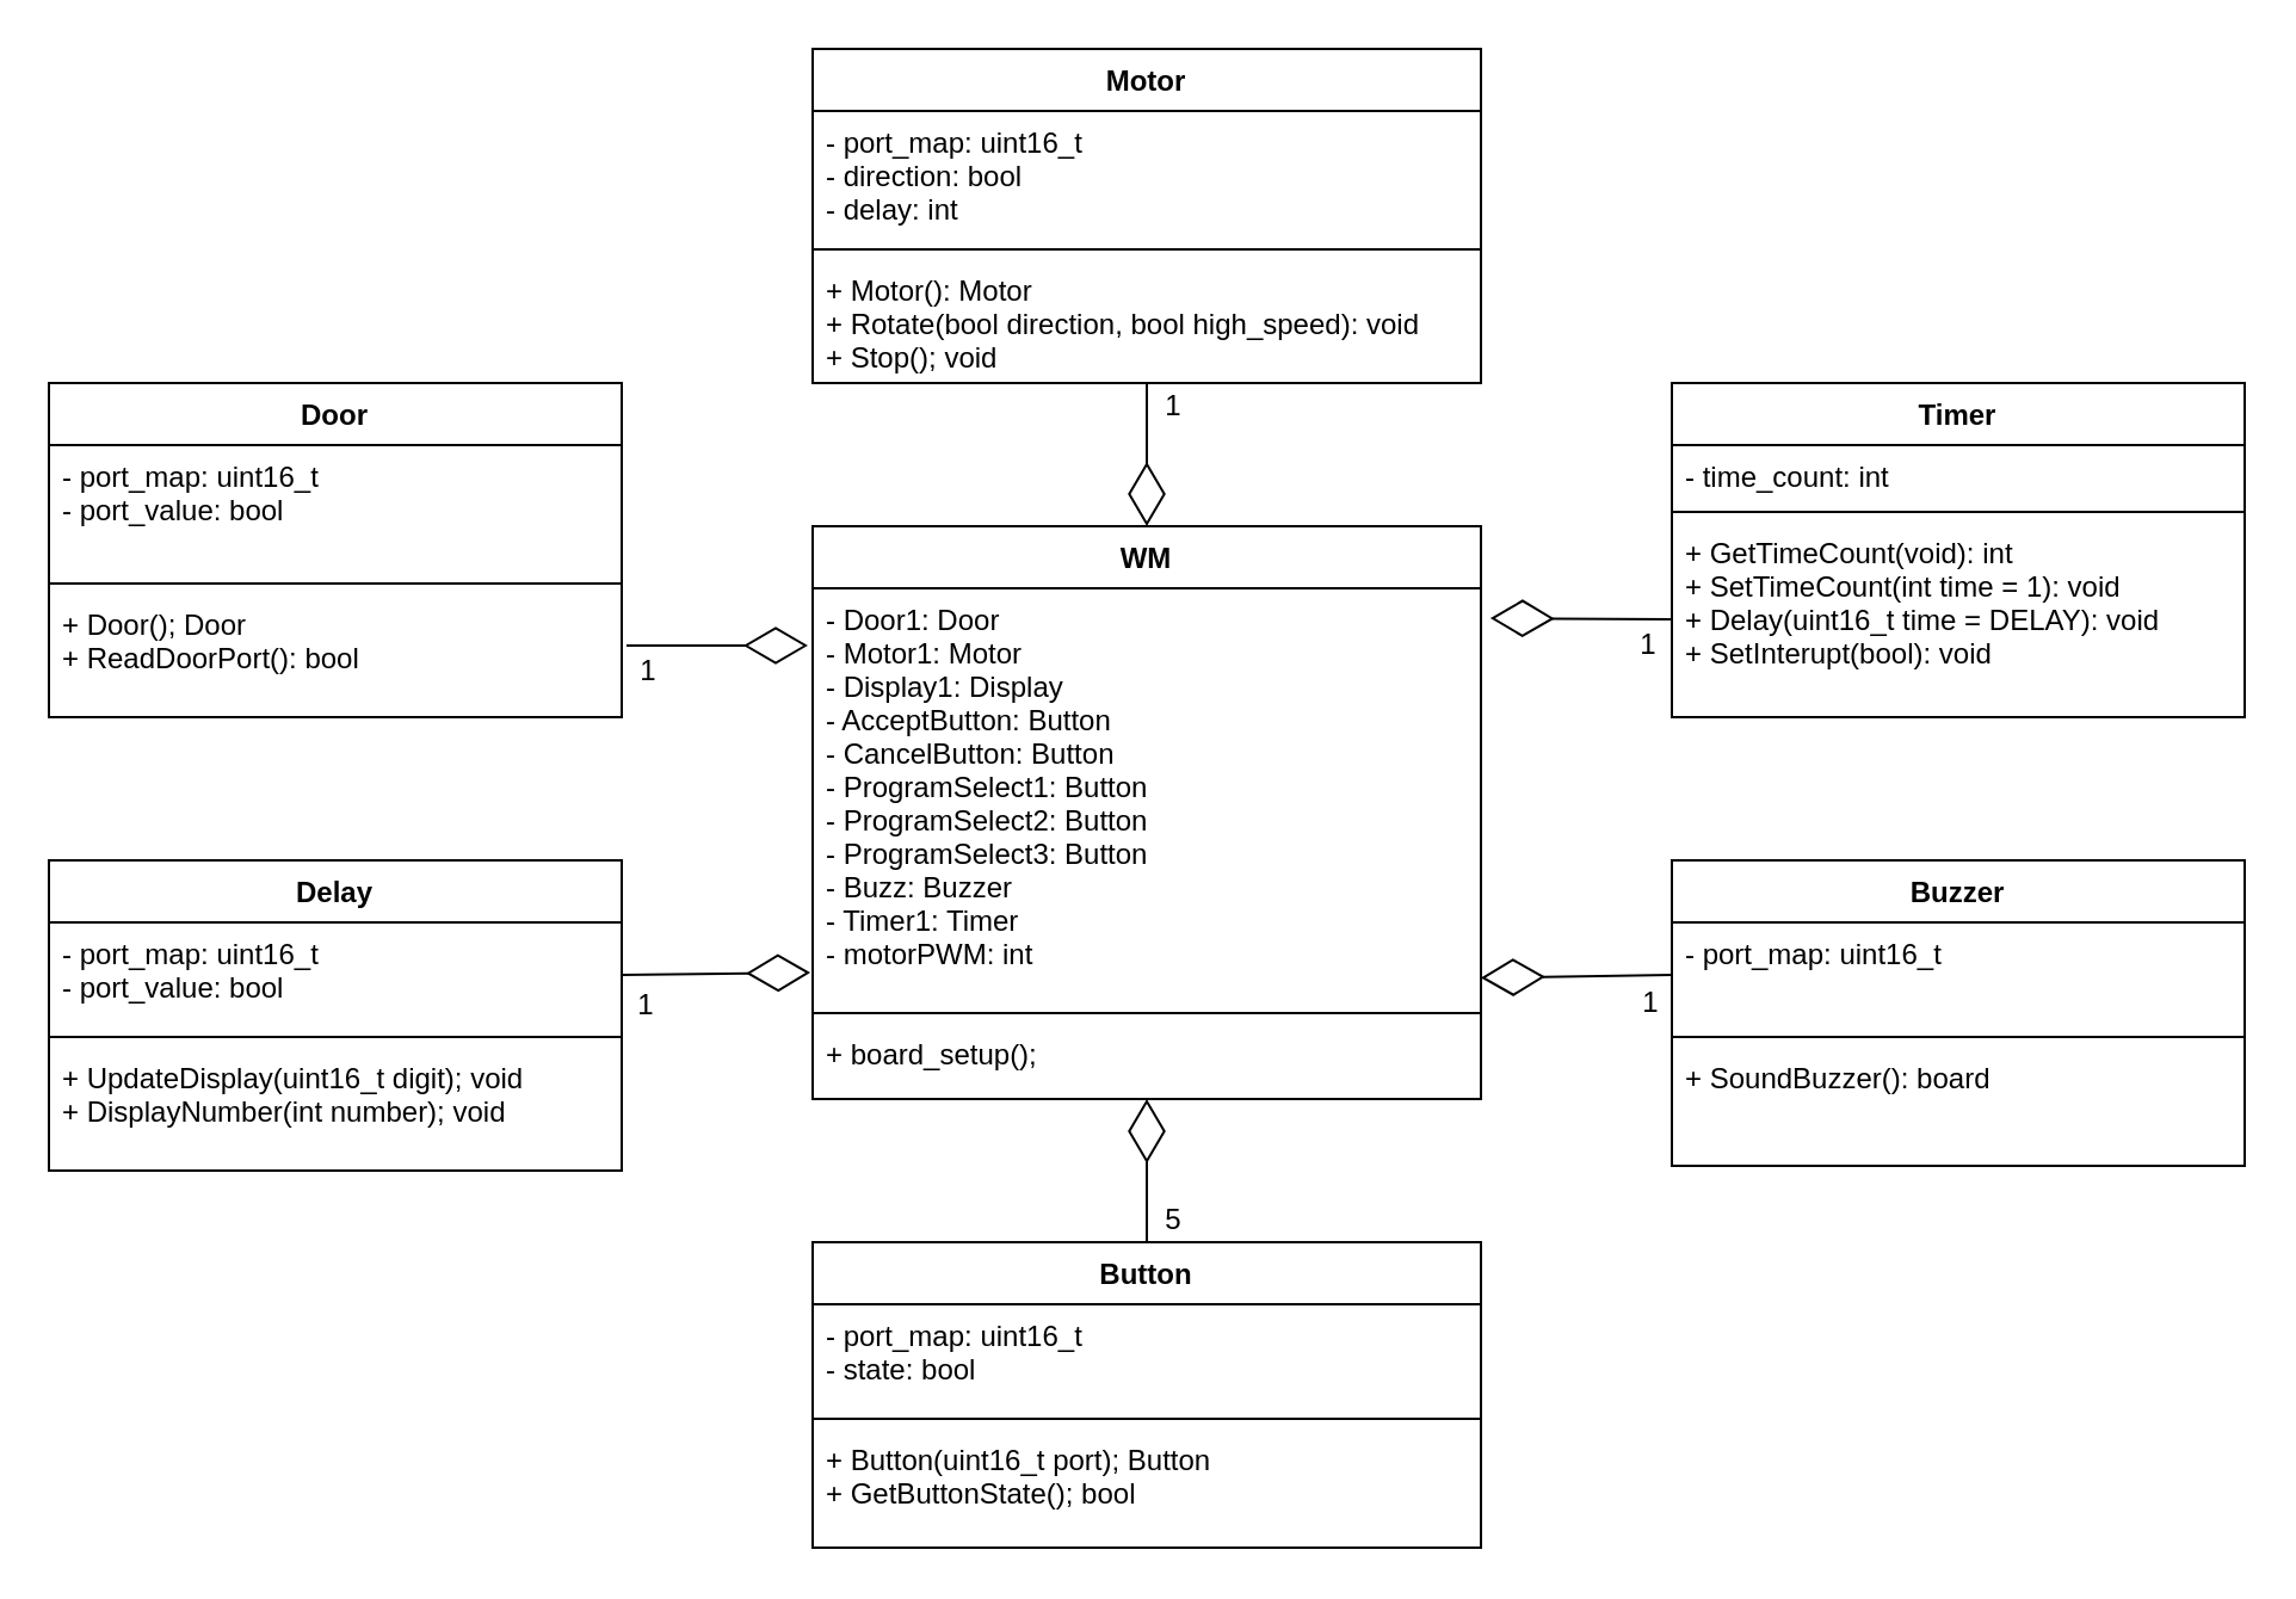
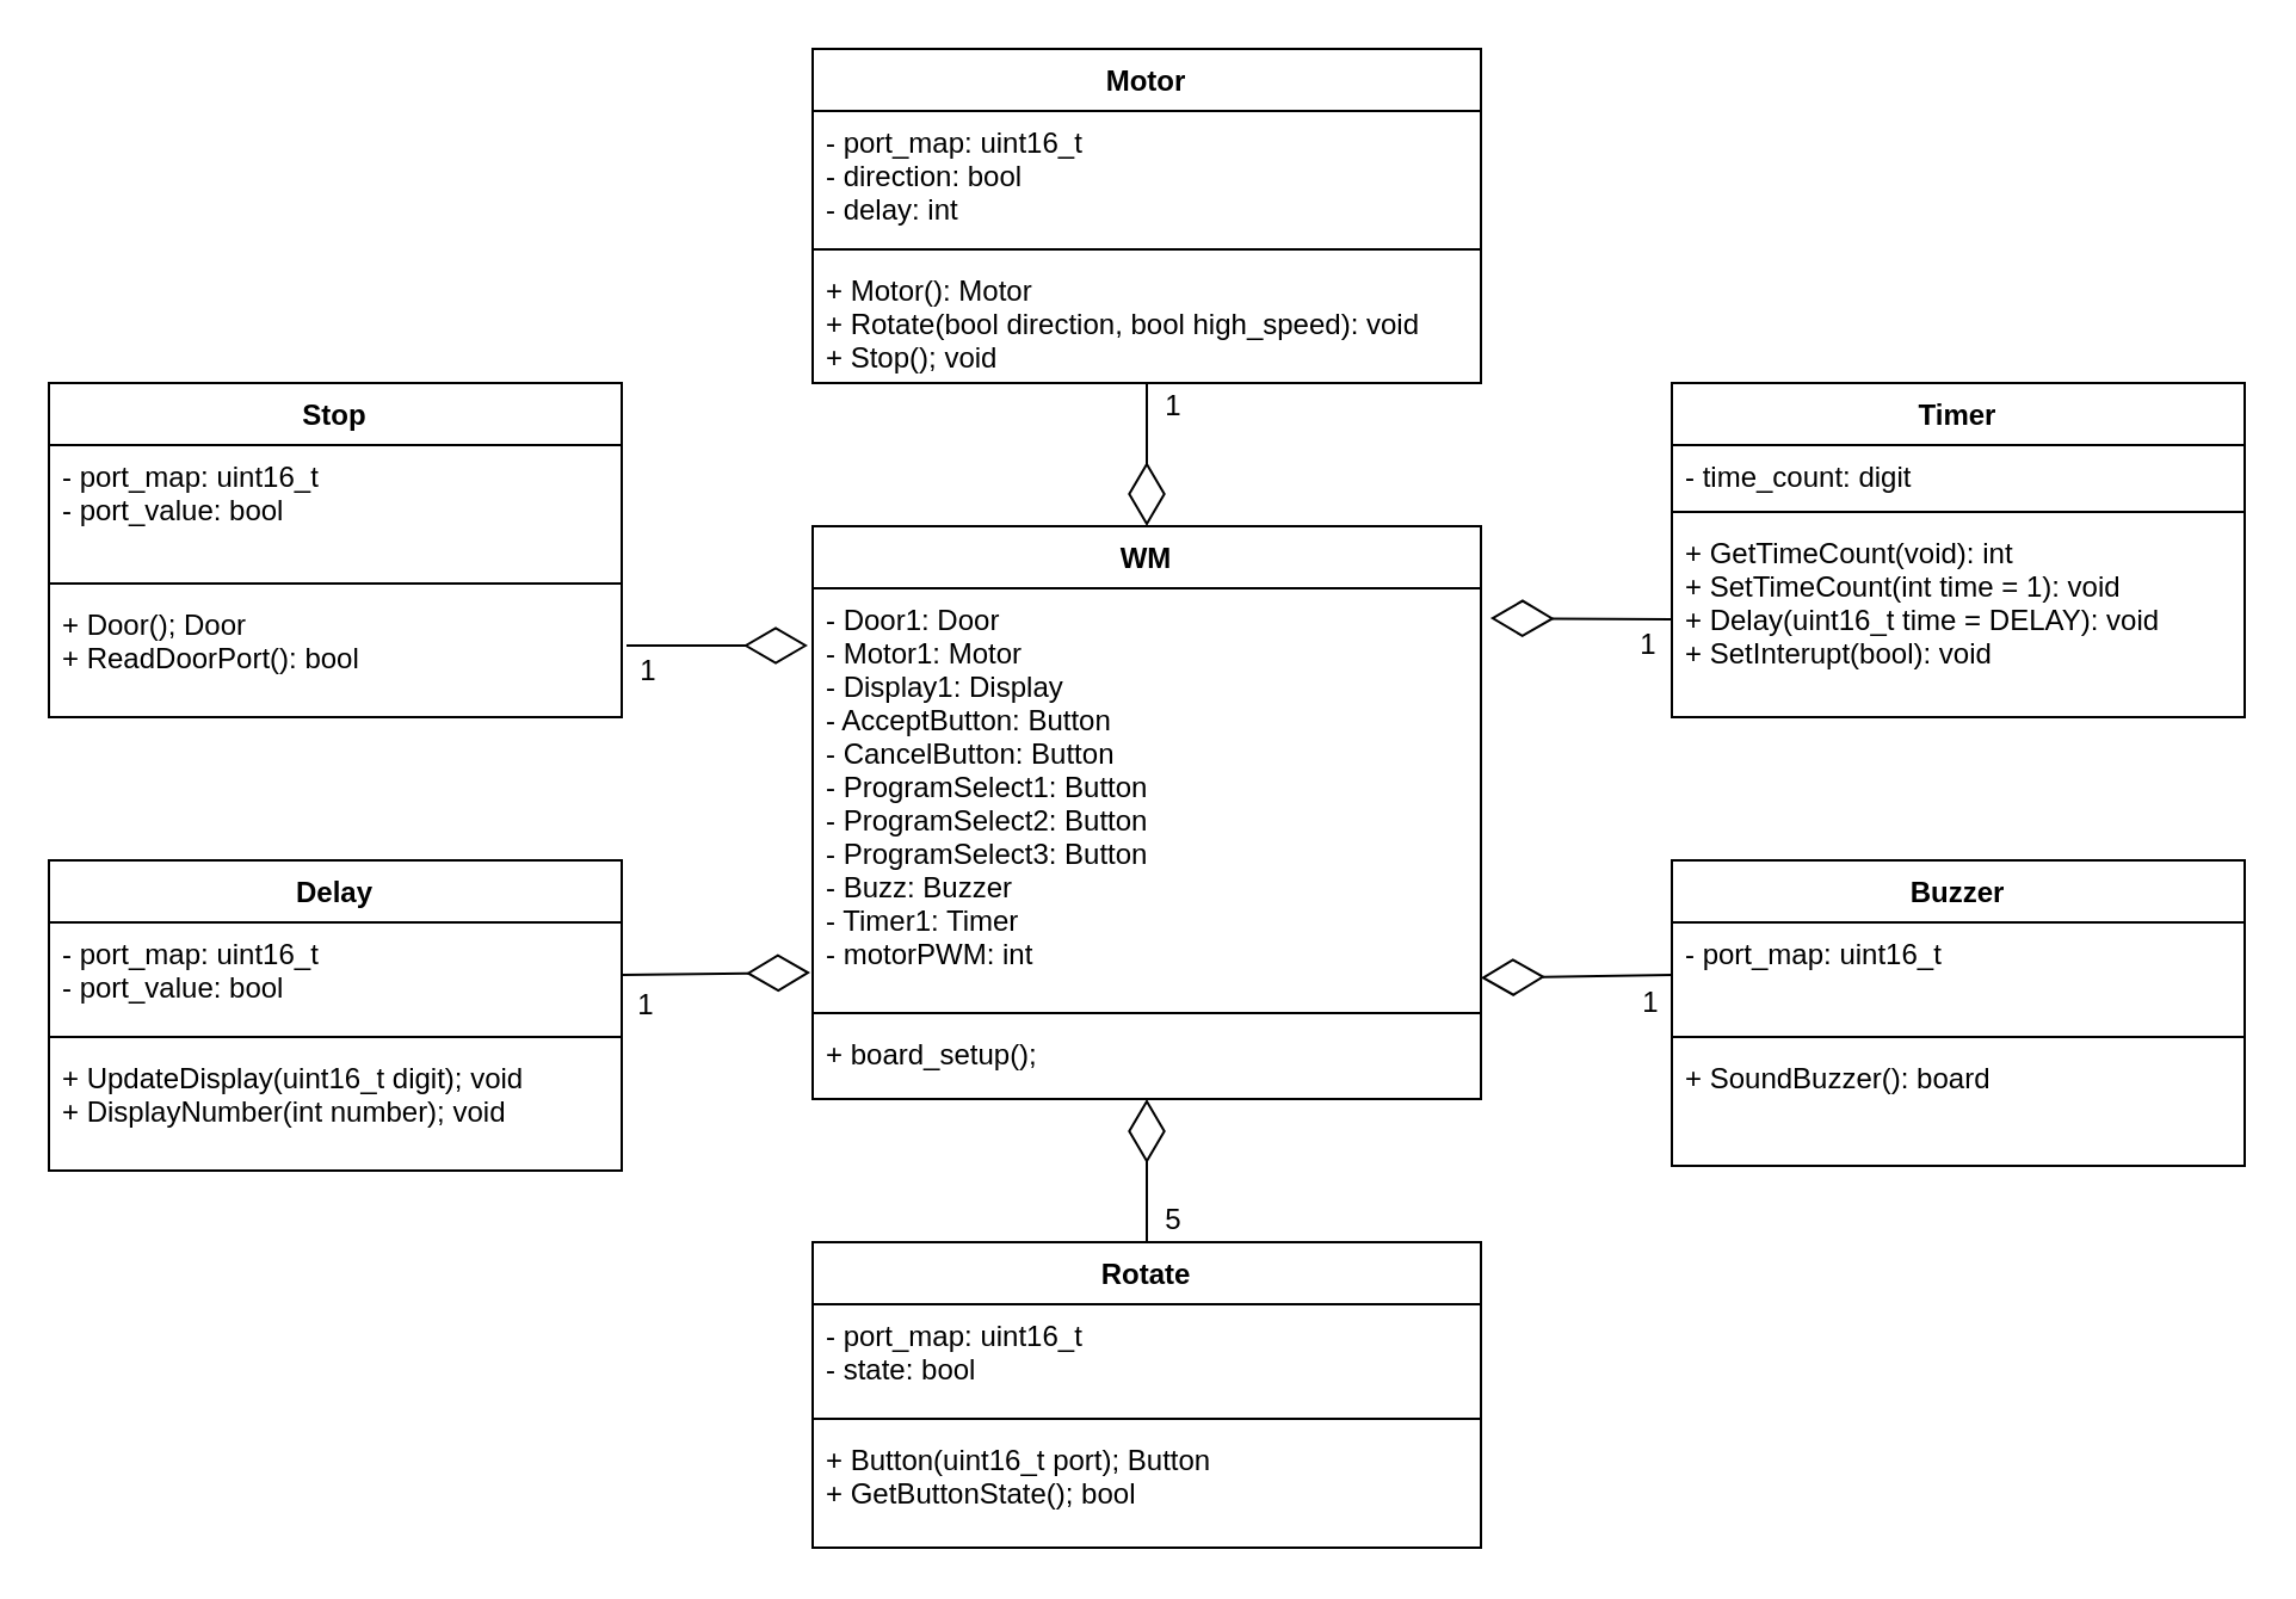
- <mxCell id="4" value="Door" style="swimlane;fontStyle=1;align=center;verticalAlign=top;childLayout=stackLayout;horizontal=1;startSize=26;horizontalStack=0;resizeParent=1;resizeParentMax=0;resizeLast=0;collapsible=1;marginBottom=0;" parent="1" vertex="1"><mxGeometry x="20" y="160" width="240" height="140" as="geometry" /></mxCell>
+ <mxCell id="4" value="Stop" style="swimlane;fontStyle=1;align=center;verticalAlign=top;childLayout=stackLayout;horizontal=1;startSize=26;horizontalStack=0;resizeParent=1;resizeParentMax=0;resizeLast=0;collapsible=1;marginBottom=0;" parent="1" vertex="1"><mxGeometry x="20" y="160" width="240" height="140" as="geometry" /></mxCell>
- <mxCell id="9" value="- time_count: int" style="text;strokeColor=none;fillColor=none;align=left;verticalAlign=top;spacingLeft=4;spacingRight=4;overflow=hidden;rotatable=0;points=[[0,0.5],[1,0.5]];portConstraint=eastwest;" parent="8" vertex="1"><mxGeometry y="26" width="240" height="24" as="geometry" /></mxCell>
+ <mxCell id="9" value="- time_count: digit" style="text;strokeColor=none;fillColor=none;align=left;verticalAlign=top;spacingLeft=4;spacingRight=4;overflow=hidden;rotatable=0;points=[[0,0.5],[1,0.5]];portConstraint=eastwest;" parent="8" vertex="1"><mxGeometry y="26" width="240" height="24" as="geometry" /></mxCell>
- <mxCell id="16" value="Button" style="swimlane;fontStyle=1;align=center;verticalAlign=top;childLayout=stackLayout;horizontal=1;startSize=26;horizontalStack=0;resizeParent=1;resizeParentMax=0;resizeLast=0;collapsible=1;marginBottom=0;" parent="1" vertex="1"><mxGeometry x="340" y="520" width="280" height="128" as="geometry" /></mxCell>
+ <mxCell id="16" value="Rotate" style="swimlane;fontStyle=1;align=center;verticalAlign=top;childLayout=stackLayout;horizontal=1;startSize=26;horizontalStack=0;resizeParent=1;resizeParentMax=0;resizeLast=0;collapsible=1;marginBottom=0;" parent="1" vertex="1"><mxGeometry x="340" y="520" width="280" height="128" as="geometry" /></mxCell>
